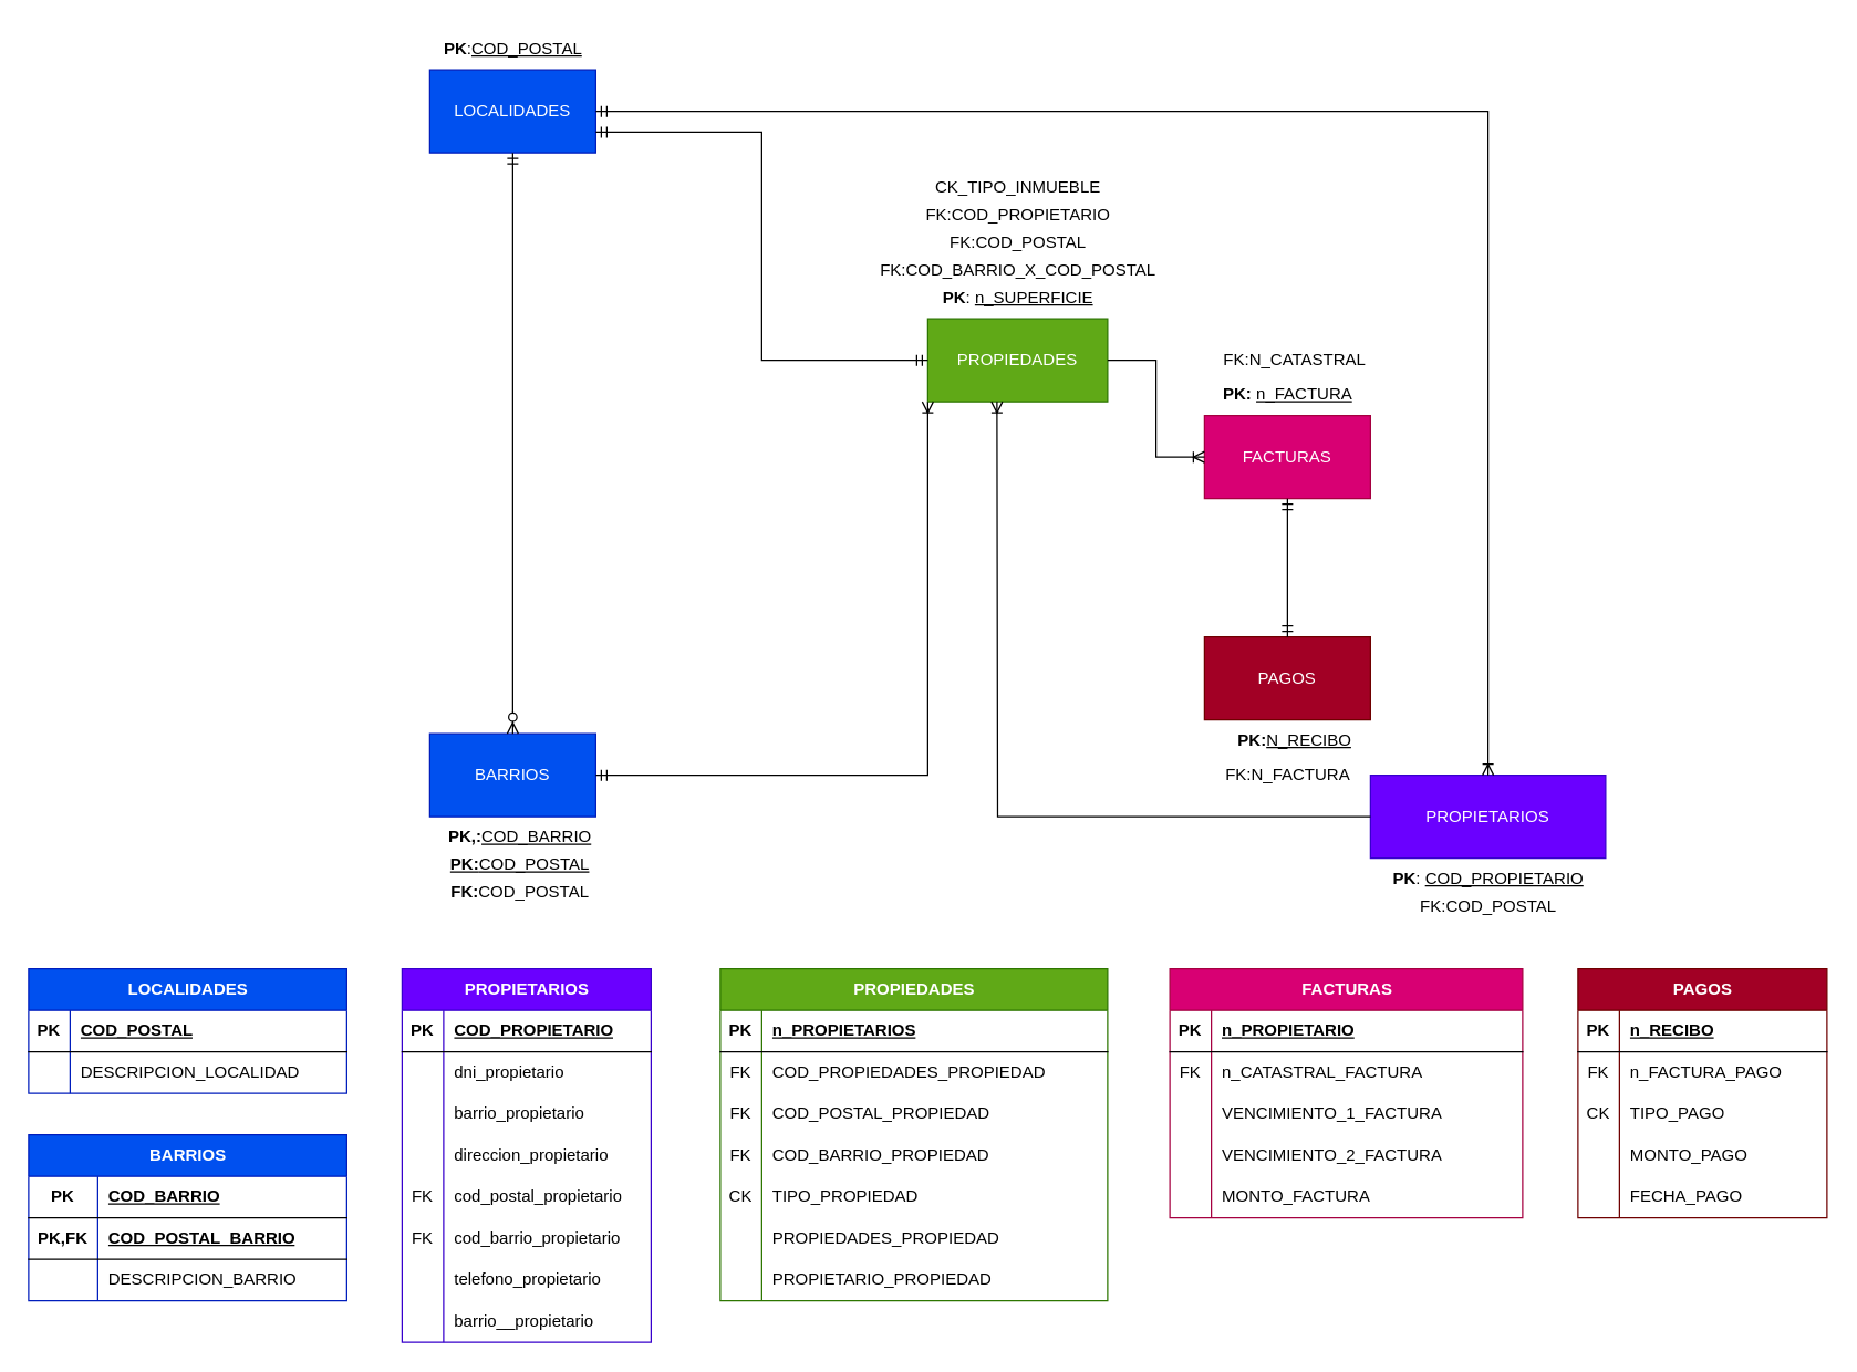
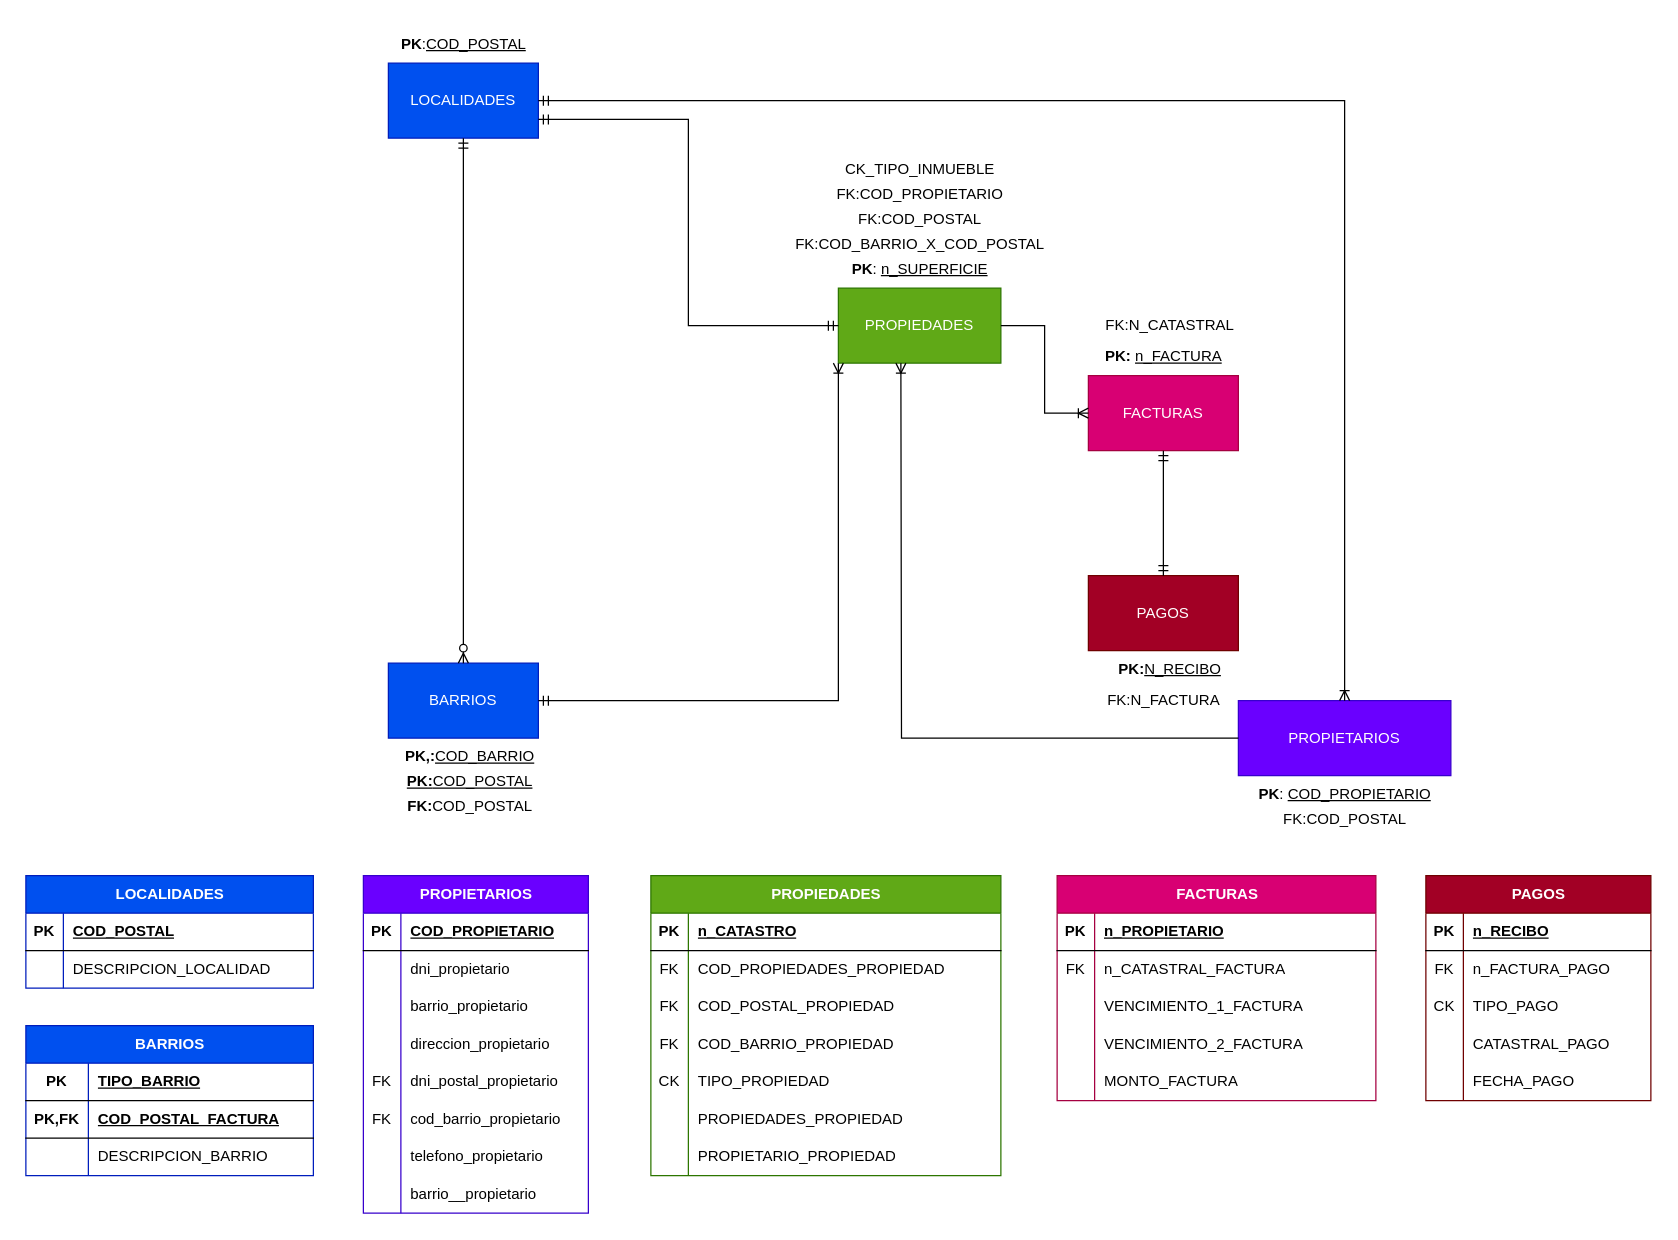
- <mxCell id="58" value="n_PROPIETARIOS" style="shape=partialRectangle;connectable=0;fillColor=none;top=0;left=0;bottom=0;right=0;align=left;spacingLeft=6;fontStyle=5;overflow=hidden;whiteSpace=wrap;html=1;" vertex="1" parent="56"><mxGeometry x="30" width="250" height="30" as="geometry"><mxRectangle width="250" height="30" as="alternateBounds" /></mxGeometry></mxCell>
+ <mxCell id="58" value="n_CATASTRO" style="shape=partialRectangle;connectable=0;fillColor=none;top=0;left=0;bottom=0;right=0;align=left;spacingLeft=6;fontStyle=5;overflow=hidden;whiteSpace=wrap;html=1;" vertex="1" parent="56"><mxGeometry x="30" width="250" height="30" as="geometry"><mxRectangle width="250" height="30" as="alternateBounds" /></mxGeometry></mxCell>
- <mxCell id="105" value="MONTO_PAGO" style="shape=partialRectangle;connectable=0;fillColor=none;top=0;left=0;bottom=0;right=0;align=left;spacingLeft=6;overflow=hidden;whiteSpace=wrap;html=1;" vertex="1" parent="103"><mxGeometry x="30" width="150" height="30" as="geometry"><mxRectangle width="150" height="30" as="alternateBounds" /></mxGeometry></mxCell>
+ <mxCell id="105" value="CATASTRAL_PAGO" style="shape=partialRectangle;connectable=0;fillColor=none;top=0;left=0;bottom=0;right=0;align=left;spacingLeft=6;overflow=hidden;whiteSpace=wrap;html=1;" vertex="1" parent="103"><mxGeometry x="30" width="150" height="30" as="geometry"><mxRectangle width="150" height="30" as="alternateBounds" /></mxGeometry></mxCell>
- <mxCell id="119" value="COD_BARRIO" style="shape=partialRectangle;connectable=0;fillColor=none;top=0;left=0;bottom=0;right=0;align=left;spacingLeft=6;fontStyle=5;overflow=hidden;whiteSpace=wrap;html=1;" vertex="1" parent="117"><mxGeometry x="50" width="180" height="30" as="geometry"><mxRectangle width="180" height="30" as="alternateBounds" /></mxGeometry></mxCell>
+ <mxCell id="119" value="TIPO_BARRIO" style="shape=partialRectangle;connectable=0;fillColor=none;top=0;left=0;bottom=0;right=0;align=left;spacingLeft=6;fontStyle=5;overflow=hidden;whiteSpace=wrap;html=1;" vertex="1" parent="117"><mxGeometry x="50" width="180" height="30" as="geometry"><mxRectangle width="180" height="30" as="alternateBounds" /></mxGeometry></mxCell>
- <mxCell id="22" value="cod_postal_propietario" style="shape=partialRectangle;connectable=0;fillColor=none;top=0;left=0;bottom=0;right=0;align=left;spacingLeft=6;overflow=hidden;whiteSpace=wrap;html=1;" vertex="1" parent="20"><mxGeometry x="30" width="150" height="30" as="geometry"><mxRectangle width="150" height="30" as="alternateBounds" /></mxGeometry></mxCell>
+ <mxCell id="22" value="dni_postal_propietario" style="shape=partialRectangle;connectable=0;fillColor=none;top=0;left=0;bottom=0;right=0;align=left;spacingLeft=6;overflow=hidden;whiteSpace=wrap;html=1;" vertex="1" parent="20"><mxGeometry x="30" width="150" height="30" as="geometry"><mxRectangle width="150" height="30" as="alternateBounds" /></mxGeometry></mxCell>
- <mxCell id="122" value="COD_POSTAL_BARRIO" style="shape=partialRectangle;connectable=0;fillColor=none;top=0;left=0;bottom=0;right=0;align=left;spacingLeft=6;fontStyle=5;overflow=hidden;whiteSpace=wrap;html=1;" vertex="1" parent="120"><mxGeometry x="50" width="180" height="30" as="geometry"><mxRectangle width="180" height="30" as="alternateBounds" /></mxGeometry></mxCell>
+ <mxCell id="122" value="COD_POSTAL_FACTURA" style="shape=partialRectangle;connectable=0;fillColor=none;top=0;left=0;bottom=0;right=0;align=left;spacingLeft=6;fontStyle=5;overflow=hidden;whiteSpace=wrap;html=1;" vertex="1" parent="120"><mxGeometry x="50" width="180" height="30" as="geometry"><mxRectangle width="180" height="30" as="alternateBounds" /></mxGeometry></mxCell>
